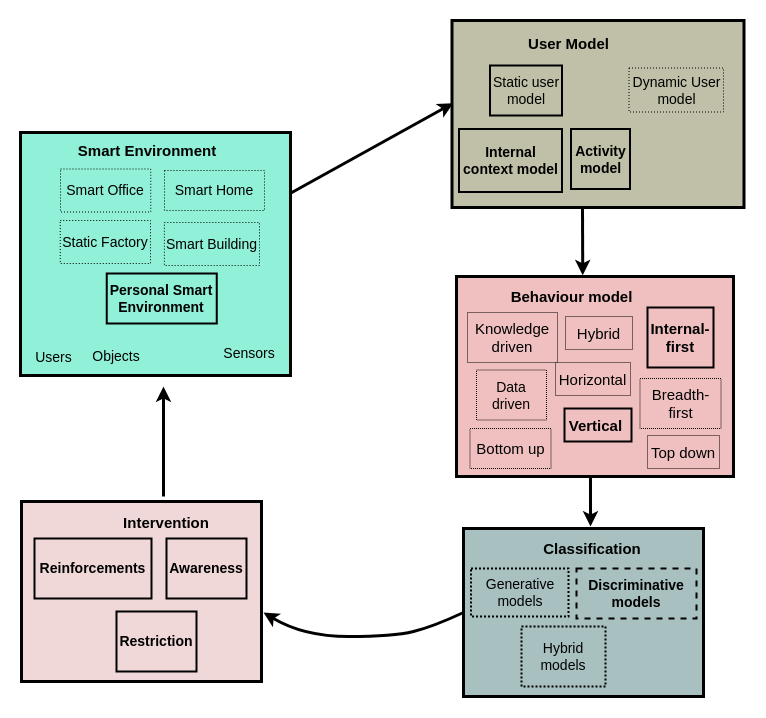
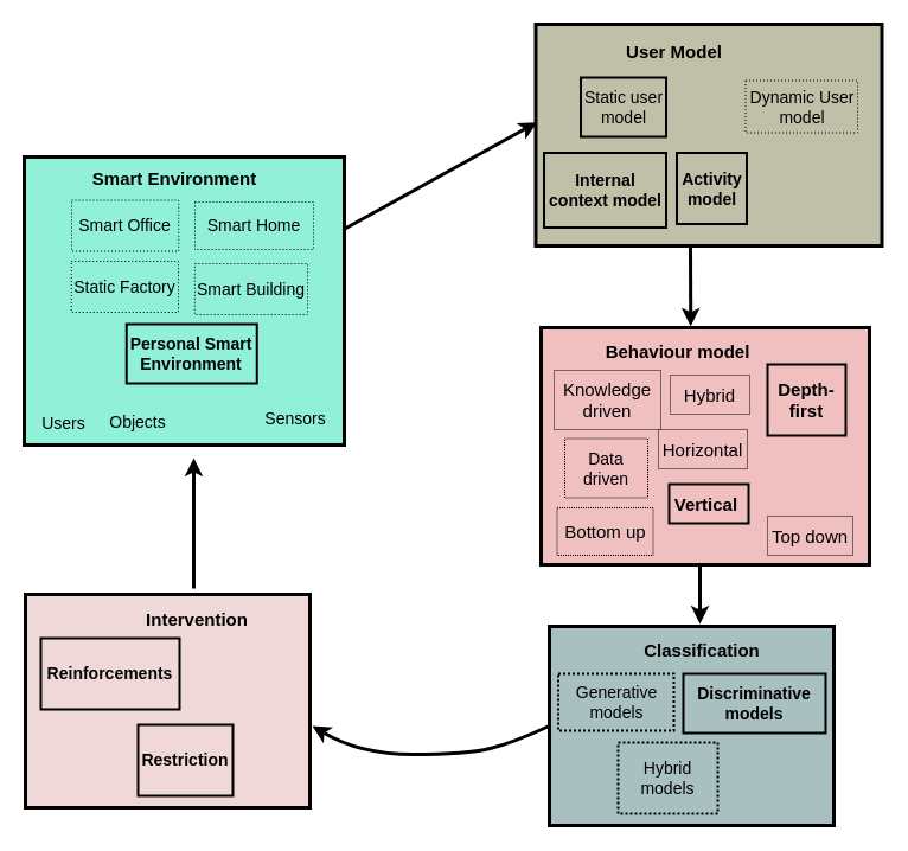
- <mxCell id="36" value="Internal-first" style="rounded=0;whiteSpace=wrap;html=1;fontSize=15;strokeWidth=2;fillColor=#F0C0C0;strokeColor=#000000;fontStyle=1" vertex="1" parent="1"><mxGeometry x="647" y="307" width="66" height="60" as="geometry" /></mxCell>
+ <mxCell id="36" value="Depth-first" style="rounded=0;whiteSpace=wrap;html=1;fontSize=15;strokeWidth=2;fillColor=#F0C0C0;strokeColor=#000000;fontStyle=1" vertex="1" parent="1"><mxGeometry x="647" y="307" width="66" height="60" as="geometry" /></mxCell>
- <mxCell id="35" value="Breadth-first" style="rounded=0;whiteSpace=wrap;html=1;fontSize=15;strokeWidth=1;fillColor=#F0C0C0;strokeColor=#000000;dashed=1;dashPattern=1 1;" vertex="1" parent="1"><mxGeometry x="639.5" y="378" width="81" height="50" as="geometry" /></mxCell>
- <mxCell id="13" value="Awareness" style="rounded=0;whiteSpace=wrap;html=1;fontSize=14;strokeColor=default;strokeWidth=2;fillColor=#F0D8D8;fontStyle=1" vertex="1" parent="1"><mxGeometry x="166" y="538" width="80" height="60" as="geometry" /></mxCell>
- <mxCell id="31" value="Discriminative models" style="rounded=0;whiteSpace=wrap;html=1;fontSize=14;strokeWidth=2;fillColor=#A8C0C0;fontStyle=1;dashed=1;" vertex="1" parent="1"><mxGeometry x="576" y="568" width="120" height="50" as="geometry" /></mxCell>
+ <mxCell id="31" value="Discriminative models" style="rounded=0;whiteSpace=wrap;html=1;fontSize=14;strokeWidth=2;fillColor=#A8C0C0;fontStyle=1" vertex="1" parent="1"><mxGeometry x="576" y="568" width="120" height="50" as="geometry" /></mxCell>
